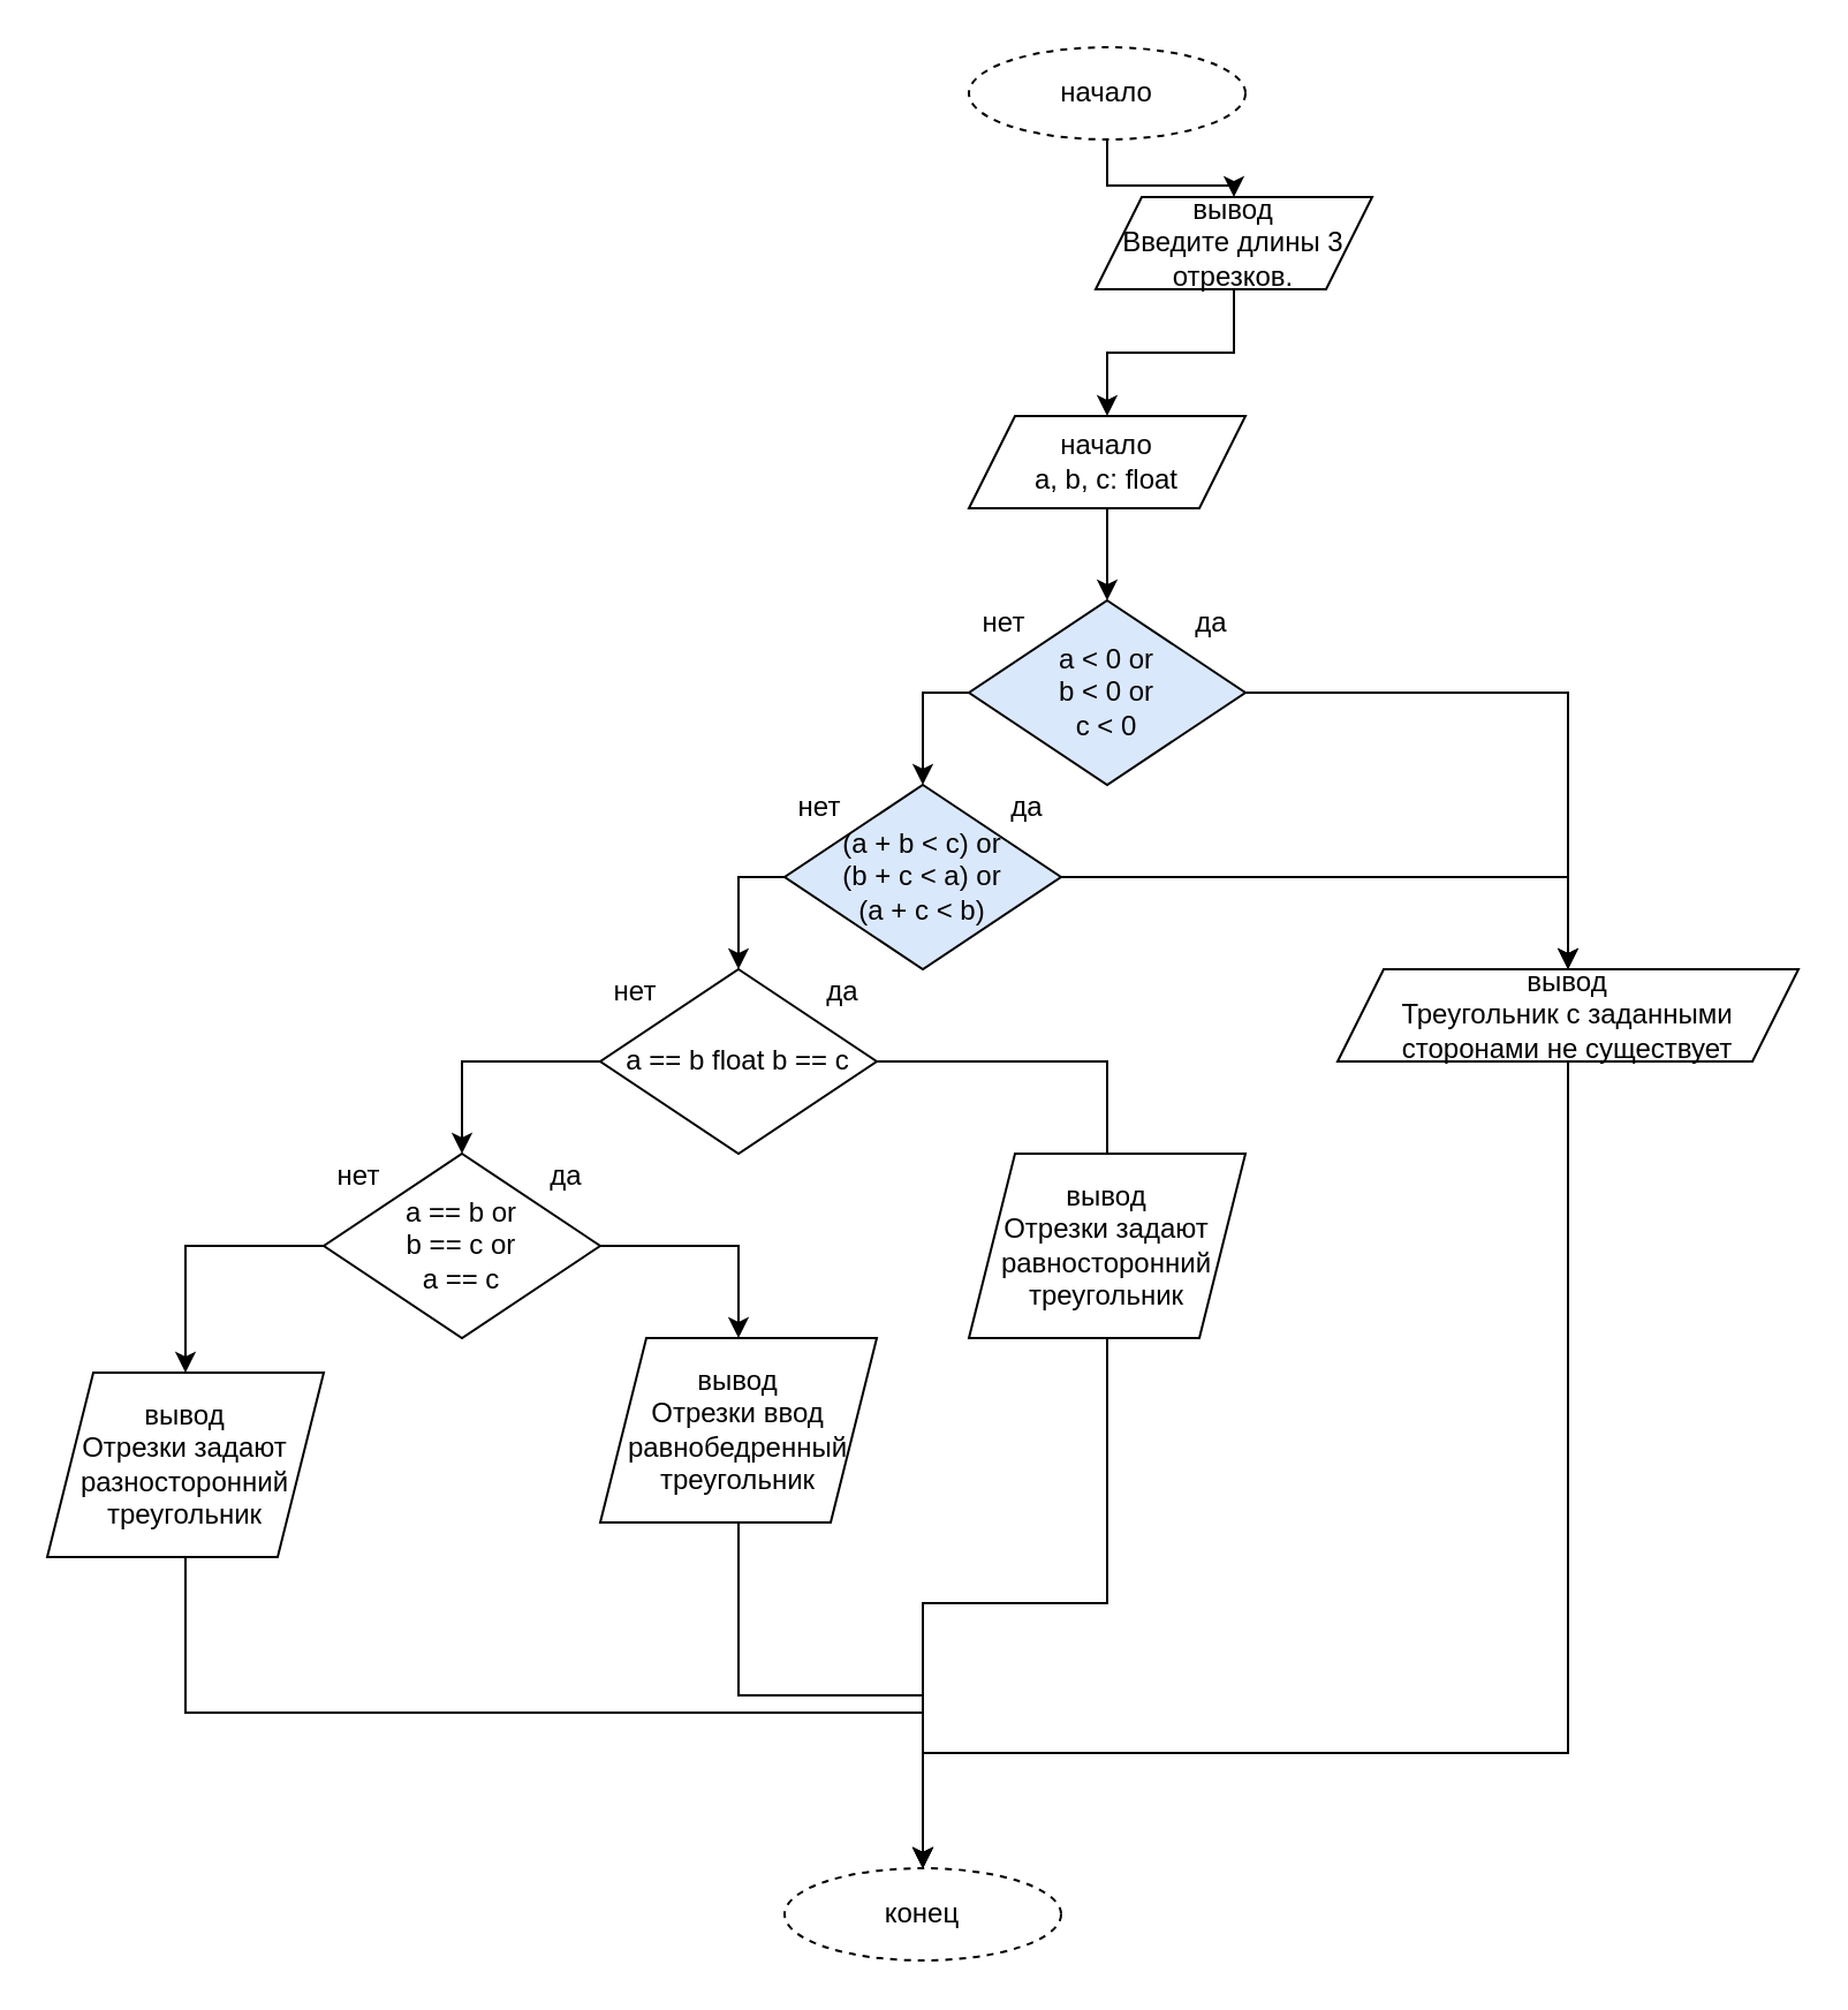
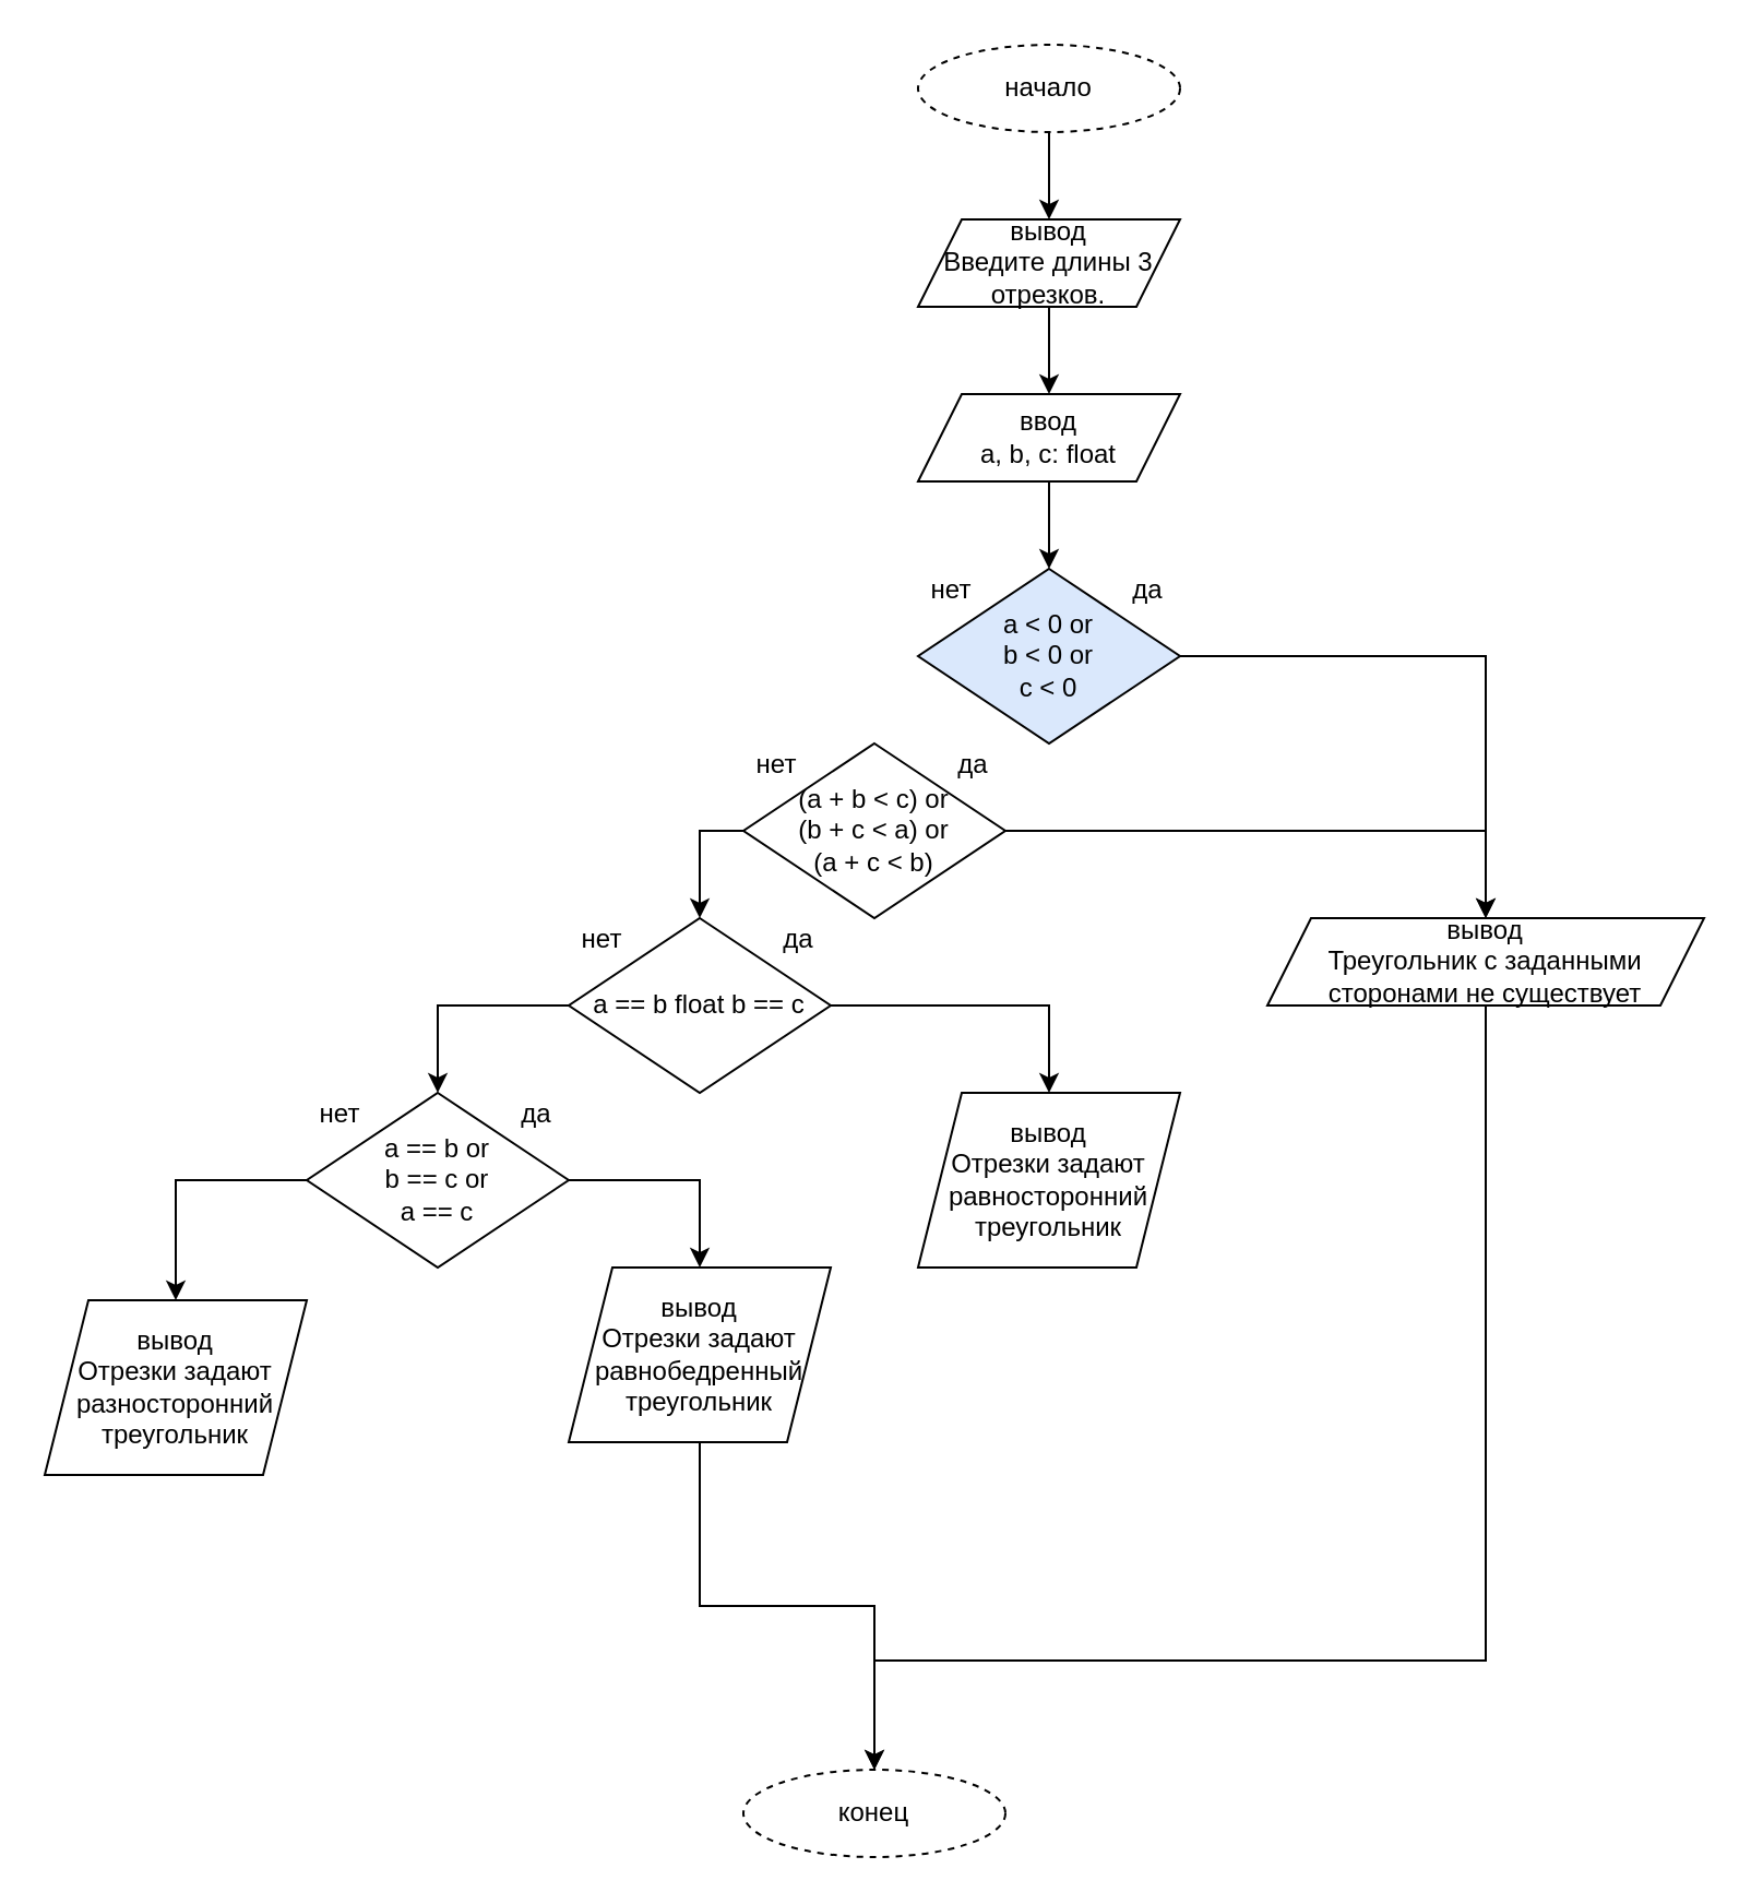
- <mxCell id="5" value="вывод&lt;br&gt;Введите длины 3 отрезков." style="shape=parallelogram;perimeter=parallelogramPerimeter;whiteSpace=wrap;html=1;fixedSize=1;" vertex="1" parent="1"><mxGeometry x="475" y="85" width="120" height="40" as="geometry" /></mxCell>
+ <mxCell id="5" value="вывод&lt;br&gt;Введите длины 3 отрезков." style="shape=parallelogram;perimeter=parallelogramPerimeter;whiteSpace=wrap;html=1;fixedSize=1;" vertex="1" parent="1"><mxGeometry x="420" y="100" width="120" height="40" as="geometry" /></mxCell>
- <mxCell id="7" value="начало&lt;br&gt;a, b, c: float" style="shape=parallelogram;perimeter=parallelogramPerimeter;whiteSpace=wrap;html=1;fixedSize=1;" vertex="1" parent="1"><mxGeometry x="420" y="180" width="120" height="40" as="geometry" /></mxCell>
+ <mxCell id="7" value="ввод&lt;br&gt;a, b, c: float" style="shape=parallelogram;perimeter=parallelogramPerimeter;whiteSpace=wrap;html=1;fixedSize=1;" vertex="1" parent="1"><mxGeometry x="420" y="180" width="120" height="40" as="geometry" /></mxCell>
- <mxCell id="18" style="edgeStyle=orthogonalEdgeStyle;rounded=0;orthogonalLoop=1;jettySize=auto;html=1;exitX=0;exitY=0.5;exitDx=0;exitDy=0;" edge="1" parent="1" source="13" target="9"><mxGeometry relative="1" as="geometry" /></mxCell>
- <mxCell id="9" value="(a + b &amp;lt; c) or &lt;br&gt;(b + c &amp;lt; a) or &lt;br&gt;(a + c &amp;lt; b)" style="rhombus;whiteSpace=wrap;html=1;fillColor=#dae8fc;" vertex="1" parent="8"><mxGeometry width="120" height="80" as="geometry" /></mxCell>
+ <mxCell id="9" value="(a + b &amp;lt; c) or &lt;br&gt;(b + c &amp;lt; a) or &lt;br&gt;(a + c &amp;lt; b)" style="rhombus;whiteSpace=wrap;html=1;" vertex="1" parent="8"><mxGeometry width="120" height="80" as="geometry" /></mxCell>
- <mxCell id="33" style="edgeStyle=orthogonalEdgeStyle;rounded=0;orthogonalLoop=1;jettySize=auto;html=1;exitX=1;exitY=0.5;exitDx=0;exitDy=0;entryX=0.5;entryY=0;entryDx=0;entryDy=0;endArrow=none;" edge="1" parent="1" source="22" target="32"><mxGeometry relative="1" as="geometry"><mxPoint x="480" y="520" as="targetPoint" /></mxGeometry></mxCell>
+ <mxCell id="33" style="edgeStyle=orthogonalEdgeStyle;rounded=0;orthogonalLoop=1;jettySize=auto;html=1;exitX=1;exitY=0.5;exitDx=0;exitDy=0;entryX=0.5;entryY=0;entryDx=0;entryDy=0;" edge="1" parent="1" source="22" target="32"><mxGeometry relative="1" as="geometry"><mxPoint x="480" y="520" as="targetPoint" /></mxGeometry></mxCell>
- <mxCell id="35" value="вывод&lt;br&gt;Отрезки ввод равнобедренный треугольник" style="shape=parallelogram;perimeter=parallelogramPerimeter;whiteSpace=wrap;html=1;fixedSize=1;" vertex="1" parent="1"><mxGeometry x="260" y="580" width="120" height="80" as="geometry" /></mxCell>
+ <mxCell id="35" value="вывод&lt;br&gt;Отрезки задают равнобедренный треугольник" style="shape=parallelogram;perimeter=parallelogramPerimeter;whiteSpace=wrap;html=1;fixedSize=1;" vertex="1" parent="1"><mxGeometry x="260" y="580" width="120" height="80" as="geometry" /></mxCell>
- <mxCell id="31" style="edgeStyle=orthogonalEdgeStyle;rounded=0;orthogonalLoop=1;jettySize=auto;html=1;exitX=0.5;exitY=1;exitDx=0;exitDy=0;" edge="1" parent="1" source="32" target="40"><mxGeometry relative="1" as="geometry" /></mxCell>
- <mxCell id="37" style="edgeStyle=orthogonalEdgeStyle;rounded=0;orthogonalLoop=1;jettySize=auto;html=1;exitX=0.5;exitY=1;exitDx=0;exitDy=0;" edge="1" parent="1" source="38" target="40"><mxGeometry relative="1" as="geometry" /></mxCell>
